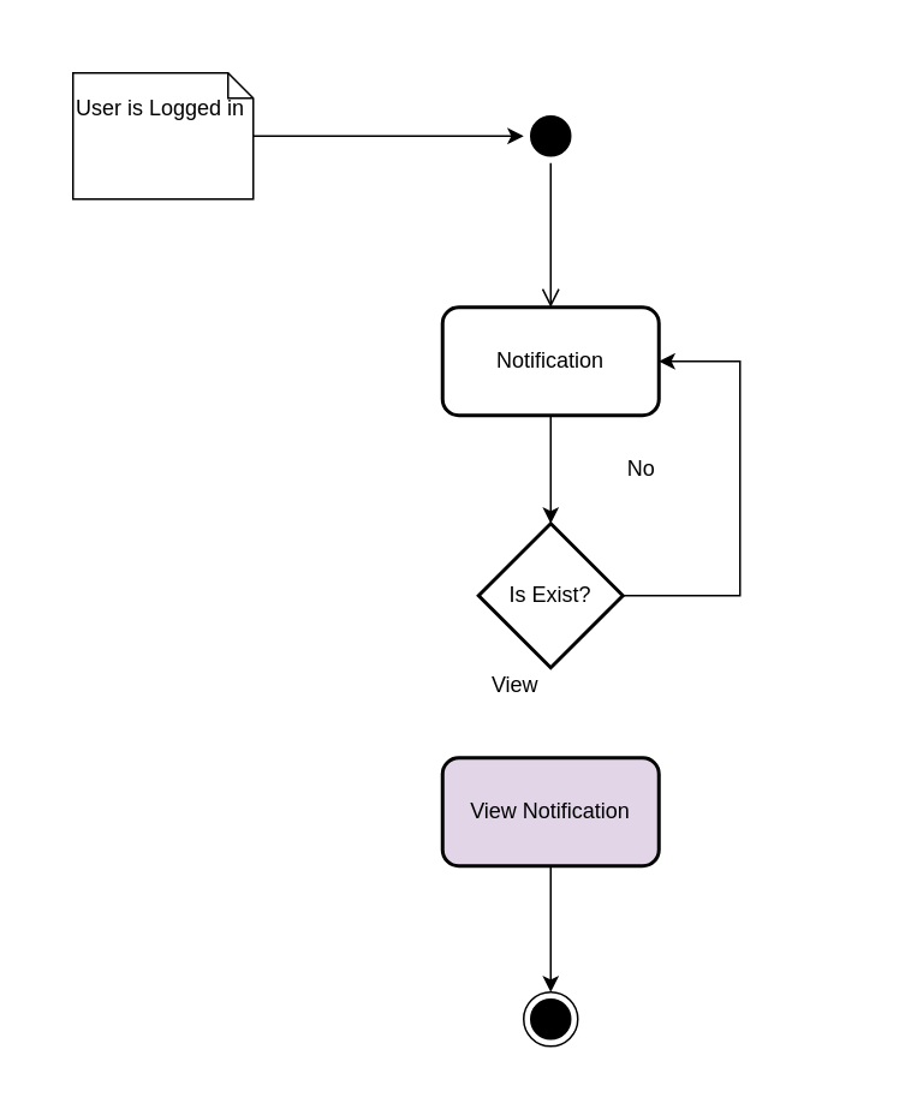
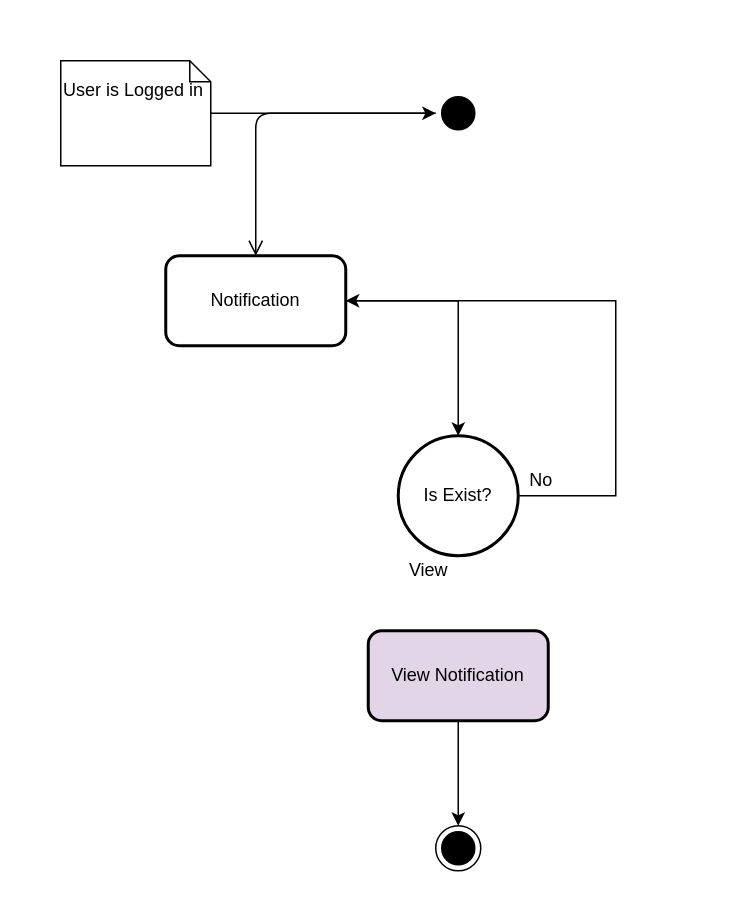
- <mxCell id="8" value="Notification" style="rounded=1;whiteSpace=wrap;html=1;strokeColor=#000000;strokeWidth=2;" vertex="1" parent="1"><mxGeometry x="245" y="170" width="120" height="60" as="geometry" /></mxCell>
+ <mxCell id="8" value="Notification" style="rounded=1;whiteSpace=wrap;html=1;strokeColor=#000000;strokeWidth=2;" vertex="1" parent="1"><mxGeometry x="110" y="170" width="120" height="60" as="geometry" /></mxCell>
- <mxCell id="14" value="No" style="text;html=1;align=center;verticalAlign=middle;resizable=0;points=[];autosize=1;" vertex="1" parent="1"><mxGeometry x="340" y="250" width="30" height="20" as="geometry" /></mxCell>
+ <mxCell id="14" value="No" style="text;html=1;align=center;verticalAlign=middle;resizable=0;points=[];autosize=1;" vertex="1" parent="1"><mxGeometry x="345" y="310" width="30" height="20" as="geometry" /></mxCell>
- <mxCell id="10" value="Is Exist?" style="rhombus;whiteSpace=wrap;html=1;strokeColor=#000000;strokeWidth=2;" vertex="1" parent="1"><mxGeometry x="265" y="290" width="80" height="80" as="geometry" /></mxCell>
+ <mxCell id="10" value="Is Exist?" style="ellipse;whiteSpace=wrap;html=1;strokeColor=#000000;strokeWidth=2;" vertex="1" parent="1"><mxGeometry x="265" y="290" width="80" height="80" as="geometry" /></mxCell>
